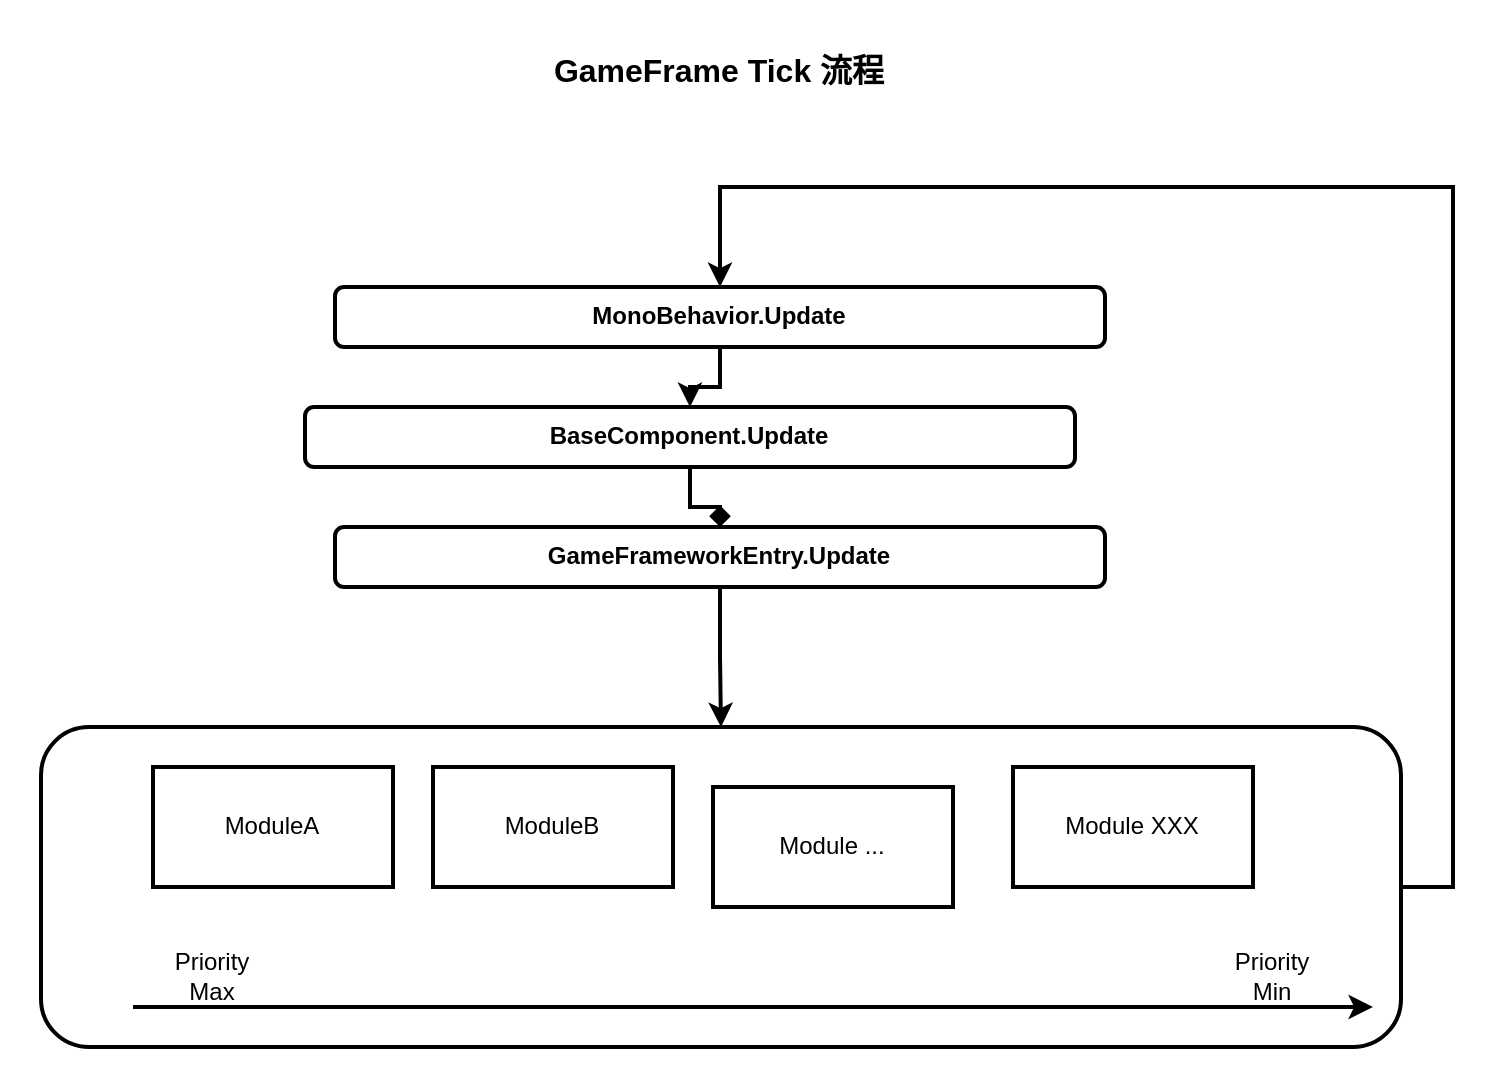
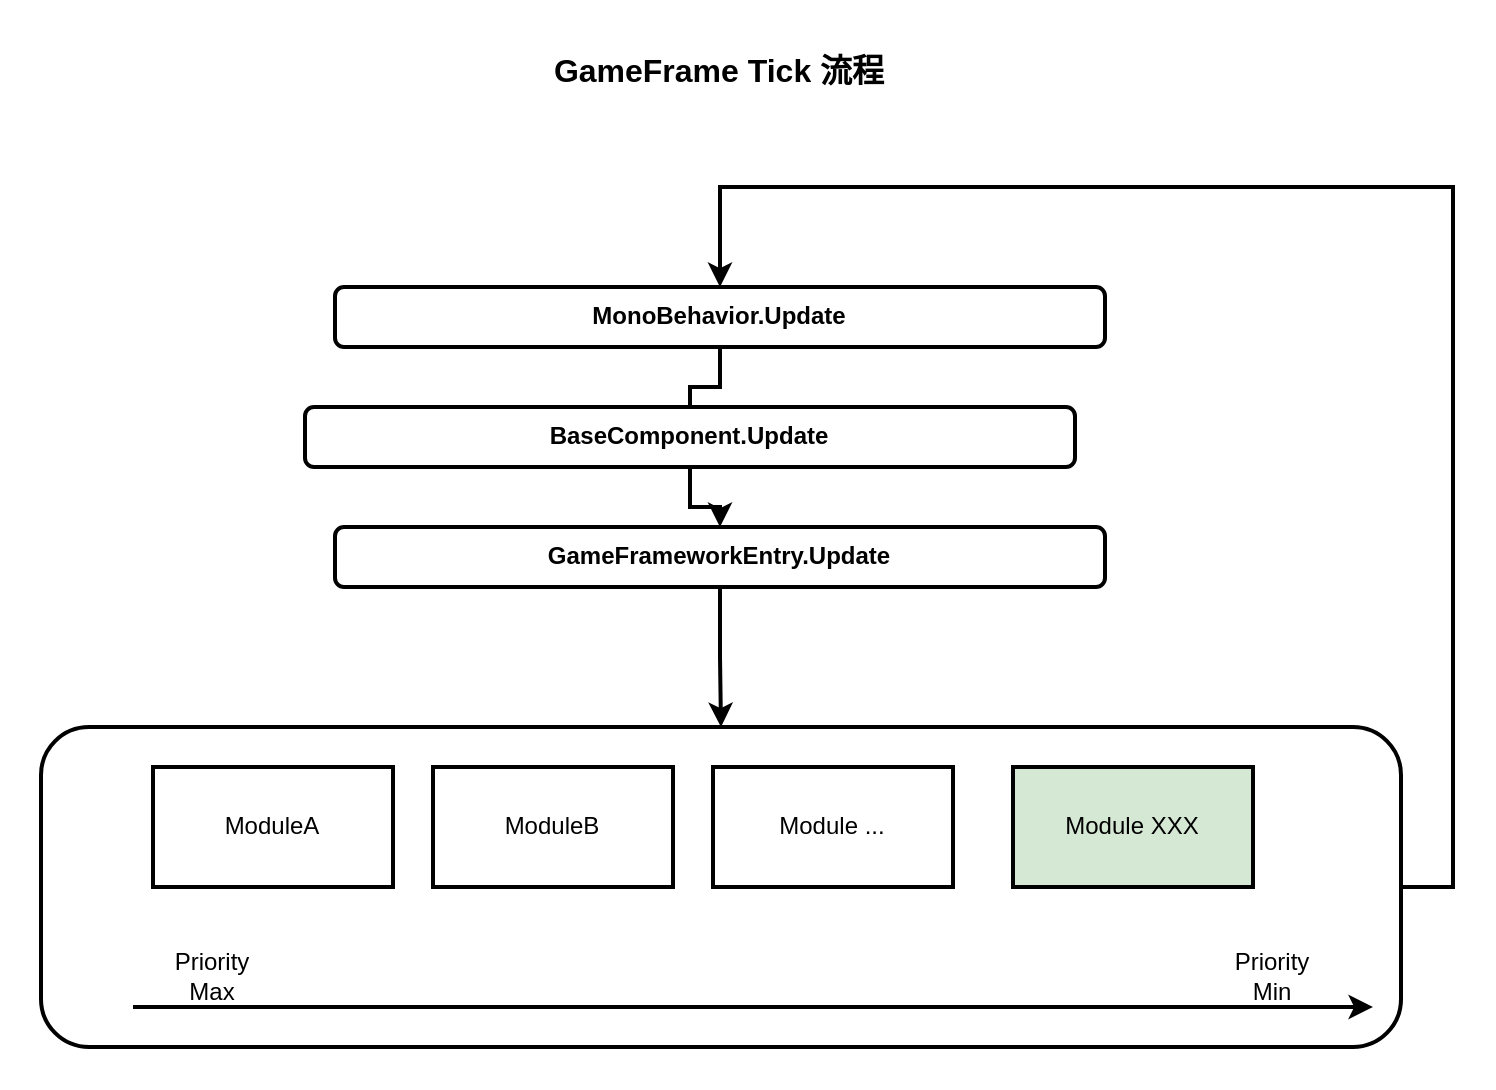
- <mxCell id="3" value="" style="edgeStyle=orthogonalEdgeStyle;rounded=0;orthogonalLoop=1;jettySize=auto;html=1;entryX=0.5;entryY=0;entryDx=0;entryDy=0;labelBackgroundColor=none;fontColor=default;strokeWidth=2;" edge="1" parent="1" source="4" target="6"><mxGeometry relative="1" as="geometry" /></mxCell>
+ <mxCell id="3" value="" style="edgeStyle=orthogonalEdgeStyle;rounded=0;orthogonalLoop=1;jettySize=auto;html=1;entryX=0.5;entryY=0;entryDx=0;entryDy=0;labelBackgroundColor=none;fontColor=default;strokeWidth=2;endArrow=none;" edge="1" parent="1" source="4" target="6"><mxGeometry relative="1" as="geometry" /></mxCell>
- <mxCell id="5" value="" style="edgeStyle=orthogonalEdgeStyle;rounded=0;orthogonalLoop=1;jettySize=auto;html=1;labelBackgroundColor=none;fontColor=default;strokeWidth=2;endArrow=diamond;" edge="1" parent="1" source="6" target="8"><mxGeometry relative="1" as="geometry" /></mxCell>
+ <mxCell id="5" value="" style="edgeStyle=orthogonalEdgeStyle;rounded=0;orthogonalLoop=1;jettySize=auto;html=1;labelBackgroundColor=none;fontColor=default;strokeWidth=2;" edge="1" parent="1" source="6" target="8"><mxGeometry relative="1" as="geometry" /></mxCell>
- <mxCell id="13" value="Module XXX" style="rounded=0;whiteSpace=wrap;html=1;labelBackgroundColor=none;strokeWidth=2;" vertex="1" parent="1"><mxGeometry x="506" y="383" width="120" height="60" as="geometry" /></mxCell>
+ <mxCell id="13" value="Module XXX" style="rounded=0;whiteSpace=wrap;html=1;labelBackgroundColor=none;strokeWidth=2;fillColor=#d5e8d4;" vertex="1" parent="1"><mxGeometry x="506" y="383" width="120" height="60" as="geometry" /></mxCell>
- <mxCell id="12" value="Module ..." style="rounded=0;whiteSpace=wrap;html=1;labelBackgroundColor=none;strokeWidth=2;" vertex="1" parent="1"><mxGeometry x="356" y="393" width="120" height="60" as="geometry" /></mxCell>
+ <mxCell id="12" value="Module ..." style="rounded=0;whiteSpace=wrap;html=1;labelBackgroundColor=none;strokeWidth=2;" vertex="1" parent="1"><mxGeometry x="356" y="383" width="120" height="60" as="geometry" /></mxCell>
